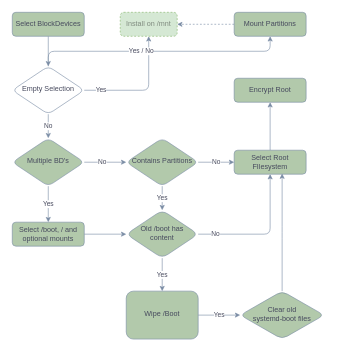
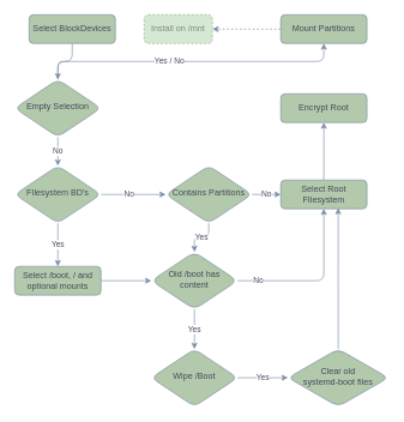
- <mxCell id="3" value="Select BlockDevices" style="whiteSpace=wrap;html=1;fontSize=12;glass=0;strokeWidth=1;shadow=0;rounded=1;fillColor=#B2C9AB;strokeColor=#788AA3;fontColor=#46495D;" parent="1" vertex="1"><mxGeometry x="20" y="20" width="120" height="40" as="geometry" /></mxCell>
+ <mxCell id="3" value="Select BlockDevices" style="whiteSpace=wrap;html=1;fontSize=12;glass=0;strokeWidth=1;shadow=0;rounded=1;fillColor=#B2C9AB;strokeColor=#788AA3;fontColor=#46495D;" parent="1" vertex="1"><mxGeometry x="40" y="20" width="120" height="40" as="geometry" /></mxCell>
- <mxCell id="6" value="Empty Selection" style="rhombus;whiteSpace=wrap;html=1;shadow=0;fontFamily=Helvetica;fontSize=12;align=center;strokeWidth=1;spacing=6;spacingTop=-4;rounded=1;fillColor=#ffffff;strokeColor=#788AA3;fontColor=#46495D;" parent="1" vertex="1"><mxGeometry x="20" y="110" width="120" height="80" as="geometry" /></mxCell>
+ <mxCell id="6" value="Empty Selection" style="rhombus;whiteSpace=wrap;html=1;shadow=0;fontFamily=Helvetica;fontSize=12;align=center;strokeWidth=1;spacing=6;spacingTop=-4;rounded=1;fillColor=#B2C9AB;strokeColor=#788AA3;fontColor=#46495D;" parent="1" vertex="1"><mxGeometry x="20" y="110" width="120" height="80" as="geometry" /></mxCell>
- <mxCell id="5" value="Yes" style="edgeStyle=orthogonalEdgeStyle;rounded=1;orthogonalLoop=1;jettySize=auto;html=1;entryX=0.5;entryY=1;entryDx=0;entryDy=0;fontColor=#46495D;strokeColor=#788AA3;fillColor=#B2C9AB;endFill=1;endArrow=classic;startFill=0;startArrow=none;sketch=0;" edge="1" parent="1" source="6" target="24"><mxGeometry x="-0.714" relative="1" as="geometry"><mxPoint as="offset" /></mxGeometry></mxCell>
- <mxCell id="11" value="Multiple BD's" style="rhombus;whiteSpace=wrap;html=1;shadow=0;fontFamily=Helvetica;fontSize=12;align=center;strokeWidth=1;spacing=6;spacingTop=-4;rounded=1;fillColor=#B2C9AB;strokeColor=#788AA3;fontColor=#46495D;" parent="1" vertex="1"><mxGeometry x="20" y="230" width="120" height="80" as="geometry" /></mxCell>
+ <mxCell id="11" value="FIlesystem BD's" style="rhombus;whiteSpace=wrap;html=1;shadow=0;fontFamily=Helvetica;fontSize=12;align=center;strokeWidth=1;spacing=6;spacingTop=-4;rounded=1;fillColor=#B2C9AB;strokeColor=#788AA3;fontColor=#46495D;" parent="1" vertex="1"><mxGeometry x="20" y="230" width="120" height="80" as="geometry" /></mxCell>
- <mxCell id="16" value="Contains Partitions" style="rhombus;whiteSpace=wrap;html=1;shadow=0;fontFamily=Helvetica;fontSize=12;align=center;strokeWidth=1;spacing=6;spacingTop=-4;rounded=1;fillColor=#B2C9AB;strokeColor=#788AA3;fontColor=#46495D;" parent="1" vertex="1"><mxGeometry x="210" y="230" width="120" height="80" as="geometry" /></mxCell>
+ <mxCell id="16" value="Contains Partitions" style="rhombus;whiteSpace=wrap;html=1;shadow=0;fontFamily=Helvetica;fontSize=12;align=center;strokeWidth=1;spacing=6;spacingTop=-4;rounded=1;fillColor=#B2C9AB;strokeColor=#788AA3;fontColor=#46495D;" parent="1" vertex="1"><mxGeometry x="230" y="230" width="120" height="80" as="geometry" /></mxCell>
- <mxCell id="26" value="Wipe /Boot" style="whiteSpace=wrap;html=1;shadow=0;fontFamily=Helvetica;fontSize=12;align=center;strokeWidth=1;spacing=6;spacingTop=-4;fillColor=#B2C9AB;strokeColor=#788AA3;fontColor=#46495D;rounded=1;" parent="1" vertex="1"><mxGeometry x="210" y="485" width="120" height="80" as="geometry" /></mxCell>
+ <mxCell id="26" value="Wipe /Boot" style="rhombus;whiteSpace=wrap;html=1;shadow=0;fontFamily=Helvetica;fontSize=12;align=center;strokeWidth=1;spacing=6;spacingTop=-4;rounded=1;fillColor=#B2C9AB;strokeColor=#788AA3;fontColor=#46495D;" parent="1" vertex="1"><mxGeometry x="210" y="485" width="120" height="80" as="geometry" /></mxCell>
